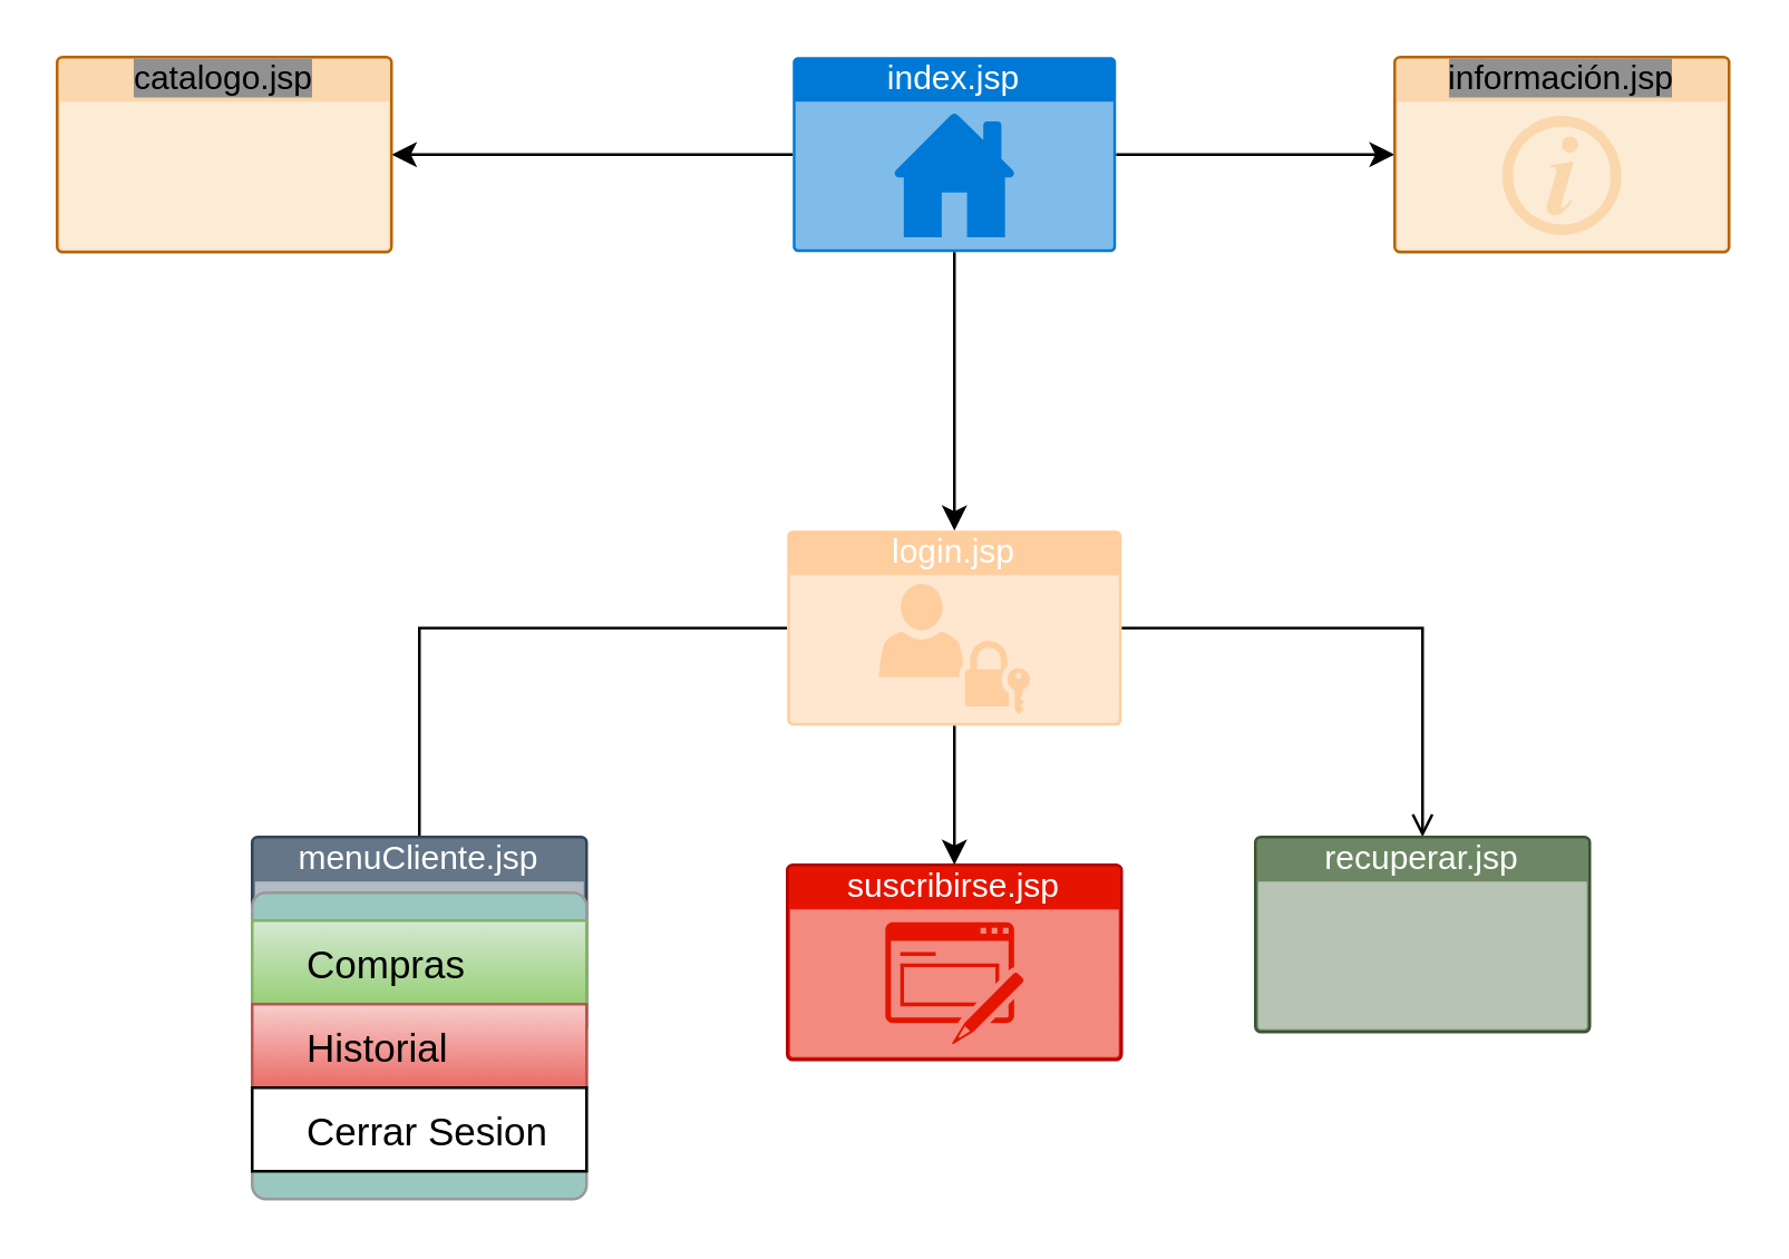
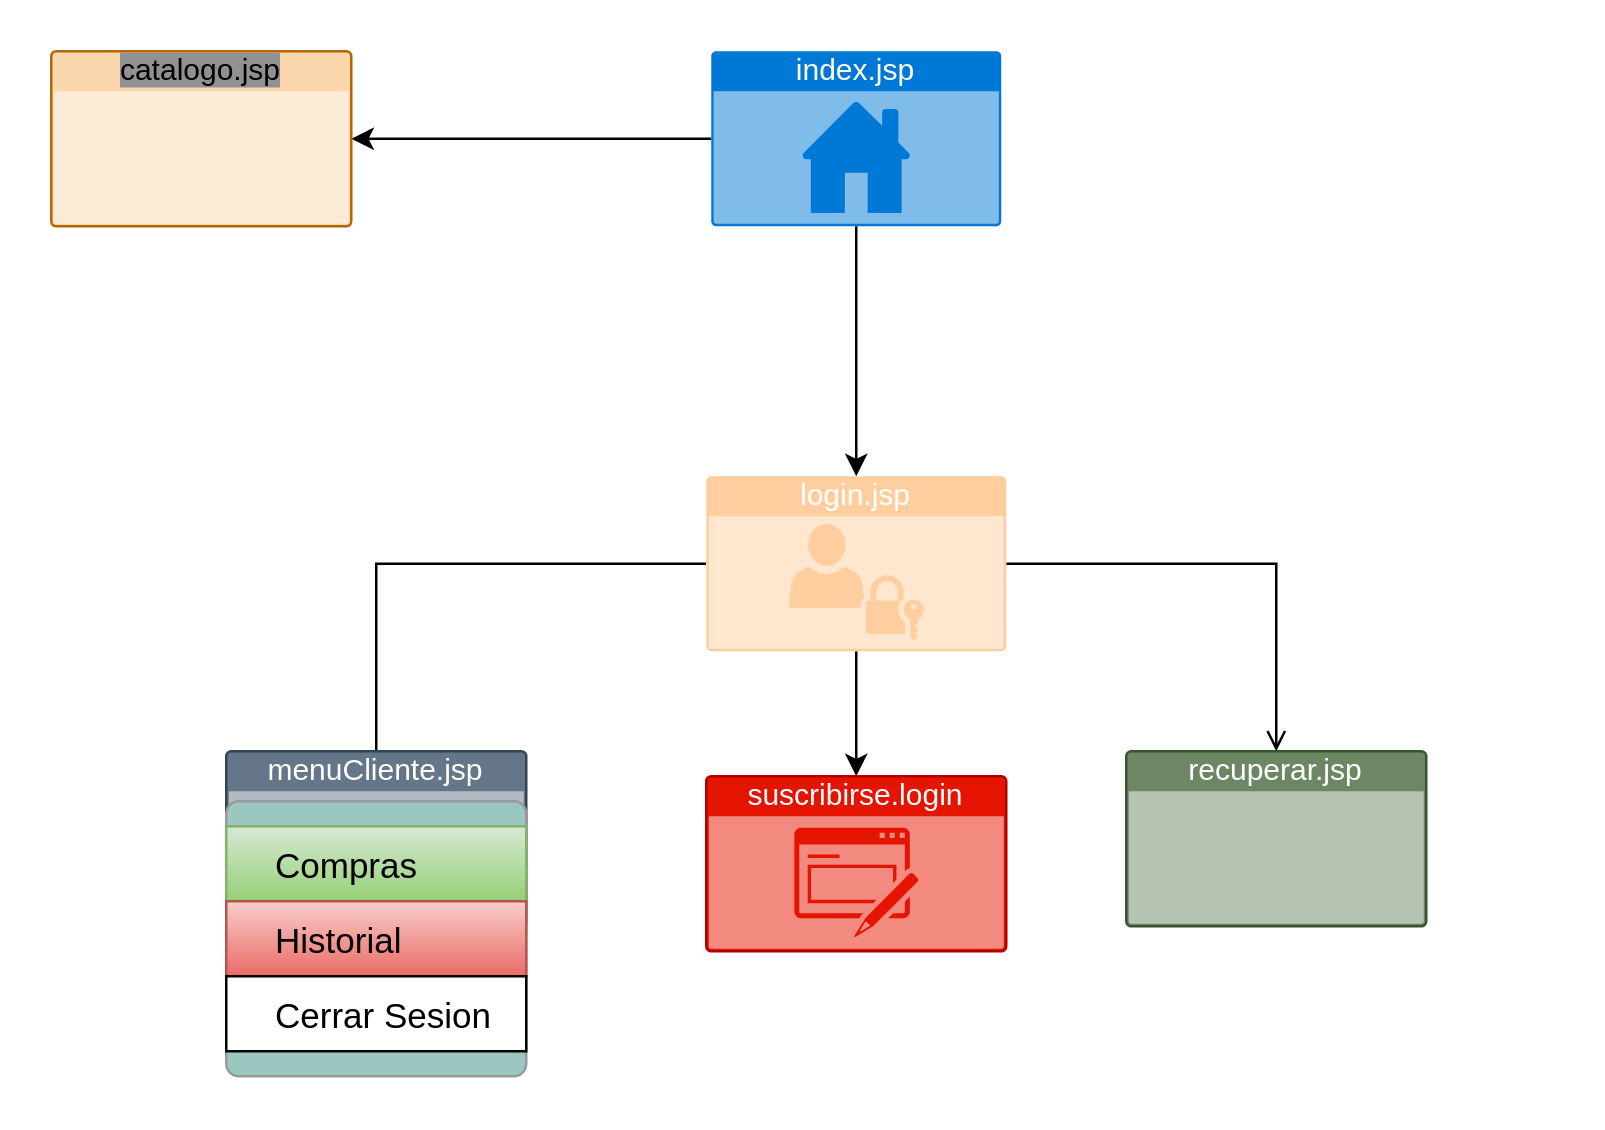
- <mxCell id="4" style="edgeStyle=orthogonalEdgeStyle;rounded=0;orthogonalLoop=1;jettySize=auto;html=1;entryX=0;entryY=0.5;entryDx=0;entryDy=0;entryPerimeter=0;" edge="1" parent="1" source="5" target="10"><mxGeometry relative="1" as="geometry" /></mxCell>
- <mxCell id="10" value="&lt;span style=&quot;background-color: rgb(145, 145, 145);&quot;&gt;información.jsp&lt;/span&gt;" style="html=1;whiteSpace=wrap;strokeColor=#b46504;fillColor=#fad7ac;labelPosition=center;verticalLabelPosition=middle;verticalAlign=top;align=center;fontSize=12;outlineConnect=0;spacingTop=-6;sketch=0;shape=mxgraph.sitemap.info;" vertex="1" parent="1"><mxGeometry x="500" y="20" width="120" height="70" as="geometry" /></mxCell>
- <mxCell id="14" value="suscribirse.jsp&lt;br&gt;" style="html=1;whiteSpace=wrap;strokeColor=#B20000;fillColor=#e51400;labelPosition=center;verticalLabelPosition=middle;verticalAlign=top;align=center;fontSize=12;outlineConnect=0;spacingTop=-6;fontColor=#ffffff;sketch=0;shape=mxgraph.sitemap.form;" vertex="1" parent="1"><mxGeometry x="282" y="310" width="120" height="70" as="geometry" /></mxCell>
+ <mxCell id="14" value="suscribirse.login&lt;br&gt;" style="html=1;whiteSpace=wrap;strokeColor=#B20000;fillColor=#e51400;labelPosition=center;verticalLabelPosition=middle;verticalAlign=top;align=center;fontSize=12;outlineConnect=0;spacingTop=-6;fontColor=#ffffff;sketch=0;shape=mxgraph.sitemap.form;" vertex="1" parent="1"><mxGeometry x="282" y="310" width="120" height="70" as="geometry" /></mxCell>
